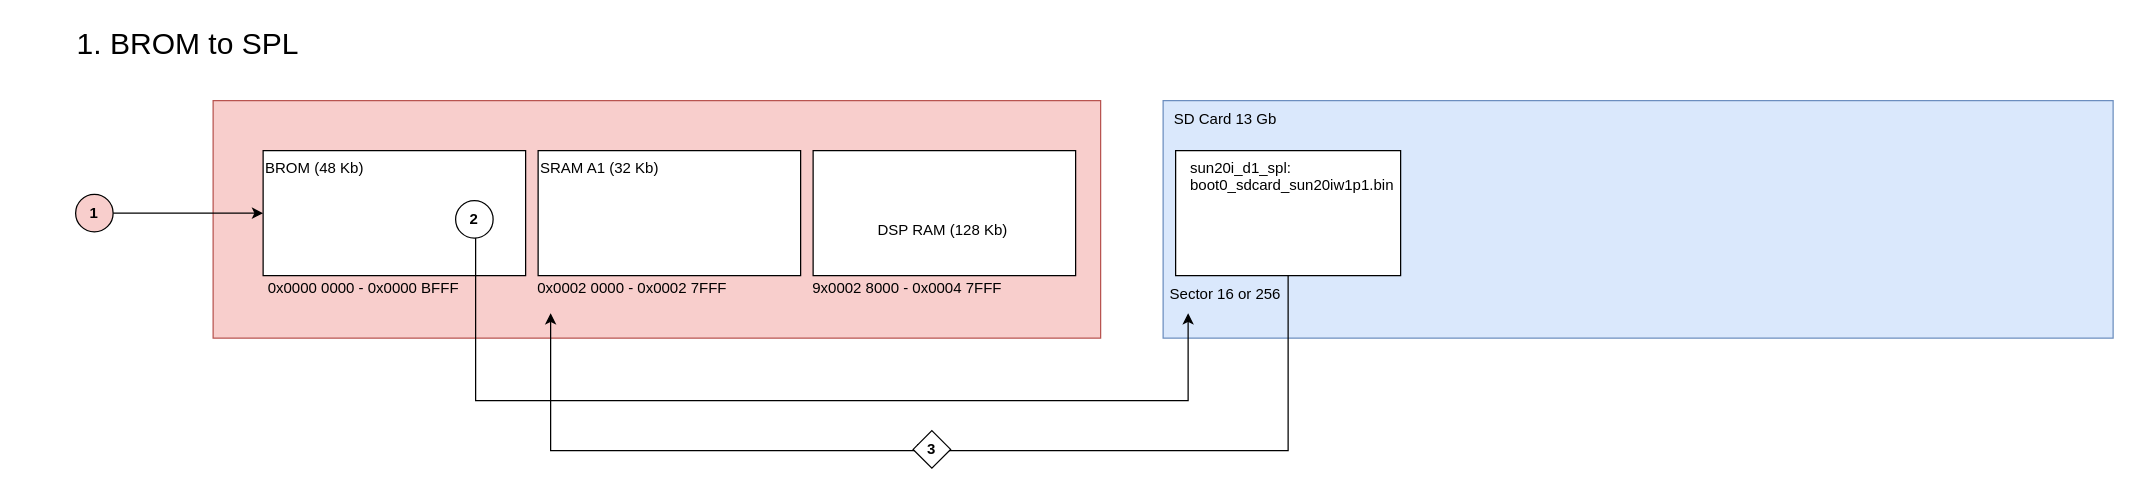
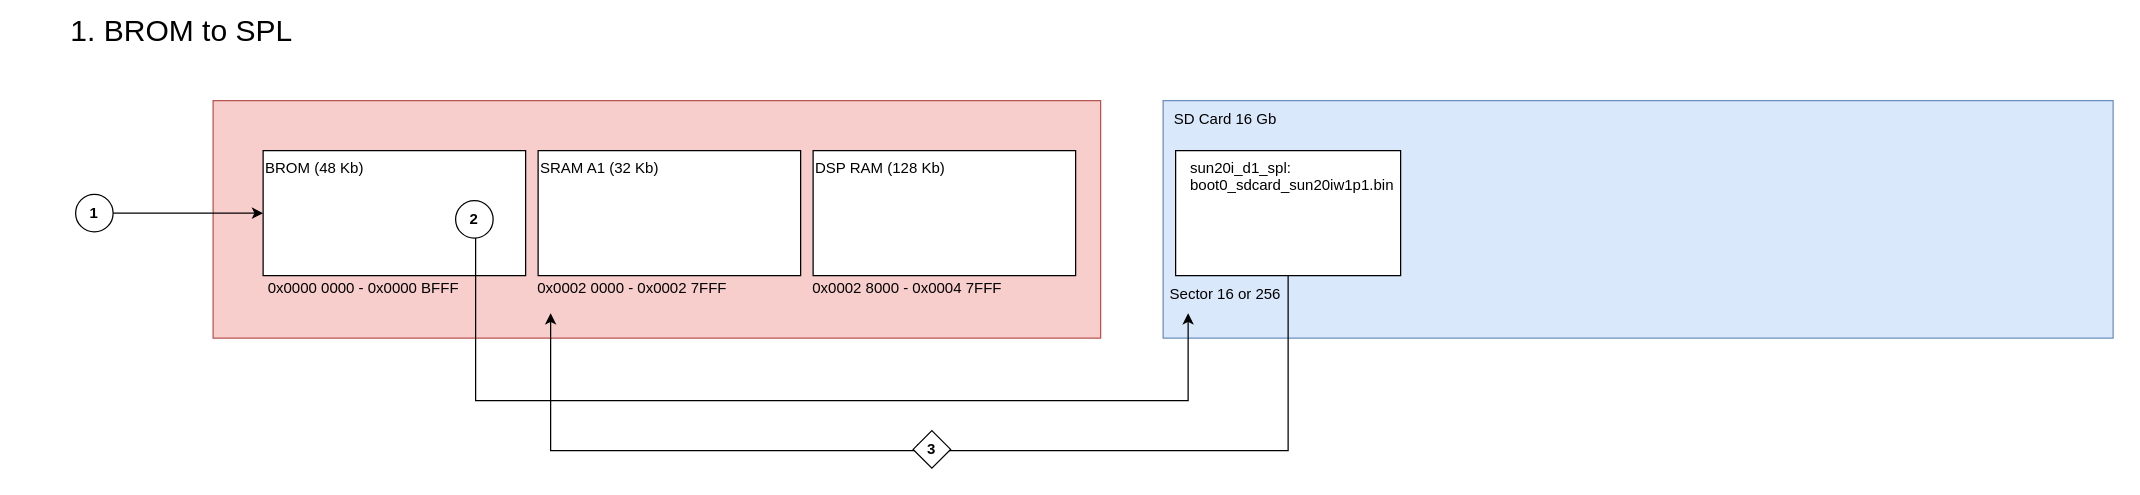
- <mxCell id="24" value="1. BROM to SPL" style="text;html=1;align=center;verticalAlign=middle;whiteSpace=wrap;rounded=0;fontSize=24;labelBackgroundColor=none;" parent="1" vertex="1"><mxGeometry x="20" y="20" width="260" height="30" as="geometry" /></mxCell>
+ <mxCell id="24" value="1. BROM to SPL" style="text;html=1;align=center;verticalAlign=middle;whiteSpace=wrap;rounded=0;fontSize=24;labelBackgroundColor=none;" parent="1" vertex="1"><mxGeometry x="15" y="10" width="260" height="30" as="geometry" /></mxCell>
- <mxCell id="11" value="&lt;br&gt;&lt;div style=&quot;forced-color-adjust: none; color: rgb(0, 0, 0); font-family: Helvetica; font-size: 12px; font-style: normal; font-variant-ligatures: normal; font-variant-caps: normal; font-weight: 400; letter-spacing: normal; orphans: 2; text-align: center; text-indent: 0px; text-transform: none; widows: 2; word-spacing: 0px; -webkit-text-stroke-width: 0px; white-space: normal; text-decoration-thickness: initial; text-decoration-style: initial; text-decoration-color: initial;&quot;&gt;SD Card 13 Gb&lt;/div&gt;&lt;div&gt;&lt;br&gt;&lt;/div&gt;" style="text;html=1;align=center;verticalAlign=middle;whiteSpace=wrap;rounded=0;connectable=0;labelBackgroundColor=none;" parent="1" vertex="1"><mxGeometry x="930" y="80" width="100" height="30" as="geometry" /></mxCell>
+ <mxCell id="11" value="&lt;br&gt;&lt;div style=&quot;forced-color-adjust: none; color: rgb(0, 0, 0); font-family: Helvetica; font-size: 12px; font-style: normal; font-variant-ligatures: normal; font-variant-caps: normal; font-weight: 400; letter-spacing: normal; orphans: 2; text-align: center; text-indent: 0px; text-transform: none; widows: 2; word-spacing: 0px; -webkit-text-stroke-width: 0px; white-space: normal; text-decoration-thickness: initial; text-decoration-style: initial; text-decoration-color: initial;&quot;&gt;SD Card 16 Gb&lt;/div&gt;&lt;div&gt;&lt;br&gt;&lt;/div&gt;" style="text;html=1;align=center;verticalAlign=middle;whiteSpace=wrap;rounded=0;connectable=0;labelBackgroundColor=none;" parent="1" vertex="1"><mxGeometry x="930" y="80" width="100" height="30" as="geometry" /></mxCell>
- <mxCell id="21" value="1" style="ellipse;whiteSpace=wrap;html=1;aspect=fixed;fontStyle=1;connectable=0;labelBackgroundColor=none;fillColor=#f8cecc;" parent="1" vertex="1"><mxGeometry x="60" y="155" width="30" height="30" as="geometry" /></mxCell>
+ <mxCell id="21" value="1" style="ellipse;whiteSpace=wrap;html=1;aspect=fixed;fontStyle=1;connectable=0;labelBackgroundColor=none;" parent="1" vertex="1"><mxGeometry x="60" y="155" width="30" height="30" as="geometry" /></mxCell>
- <mxCell id="17" value="&lt;span style=&quot;color: rgb(0, 0, 0); font-family: Helvetica; font-size: 12px; font-style: normal; font-variant-ligatures: normal; font-variant-caps: normal; font-weight: 400; letter-spacing: normal; orphans: 2; text-align: center; text-indent: 0px; text-transform: none; widows: 2; word-spacing: 0px; -webkit-text-stroke-width: 0px; white-space: normal; text-decoration-thickness: initial; text-decoration-style: initial; text-decoration-color: initial; float: none; display: inline !important;&quot;&gt;DSP RAM (&lt;/span&gt;&lt;span style=&quot;text-align: center;&quot;&gt;128 Kb)&lt;/span&gt;" style="text;whiteSpace=wrap;html=1;labelBackgroundColor=none;" parent="1" vertex="1"><mxGeometry x="700" y="170" width="110" height="30" as="geometry" /></mxCell>
+ <mxCell id="17" value="&lt;span style=&quot;color: rgb(0, 0, 0); font-family: Helvetica; font-size: 12px; font-style: normal; font-variant-ligatures: normal; font-variant-caps: normal; font-weight: 400; letter-spacing: normal; orphans: 2; text-align: center; text-indent: 0px; text-transform: none; widows: 2; word-spacing: 0px; -webkit-text-stroke-width: 0px; white-space: normal; text-decoration-thickness: initial; text-decoration-style: initial; text-decoration-color: initial; float: none; display: inline !important;&quot;&gt;DSP RAM (&lt;/span&gt;&lt;span style=&quot;text-align: center;&quot;&gt;128 Kb)&lt;/span&gt;" style="text;whiteSpace=wrap;html=1;labelBackgroundColor=none;" parent="1" vertex="1"><mxGeometry x="650" y="120" width="110" height="30" as="geometry" /></mxCell>
- <mxCell id="6" value="9x0002 8000 - 0x0004 7FFF" style="text;html=1;align=center;verticalAlign=middle;resizable=0;points=[];autosize=1;strokeColor=none;fillColor=none;connectable=0;labelBackgroundColor=none;" parent="1" vertex="1"><mxGeometry x="640" y="215" width="170" height="30" as="geometry" /></mxCell>
+ <mxCell id="6" value="0x0002 8000 - 0x0004 7FFF" style="text;html=1;align=center;verticalAlign=middle;resizable=0;points=[];autosize=1;strokeColor=none;fillColor=none;connectable=0;labelBackgroundColor=none;" parent="1" vertex="1"><mxGeometry x="640" y="215" width="170" height="30" as="geometry" /></mxCell>
